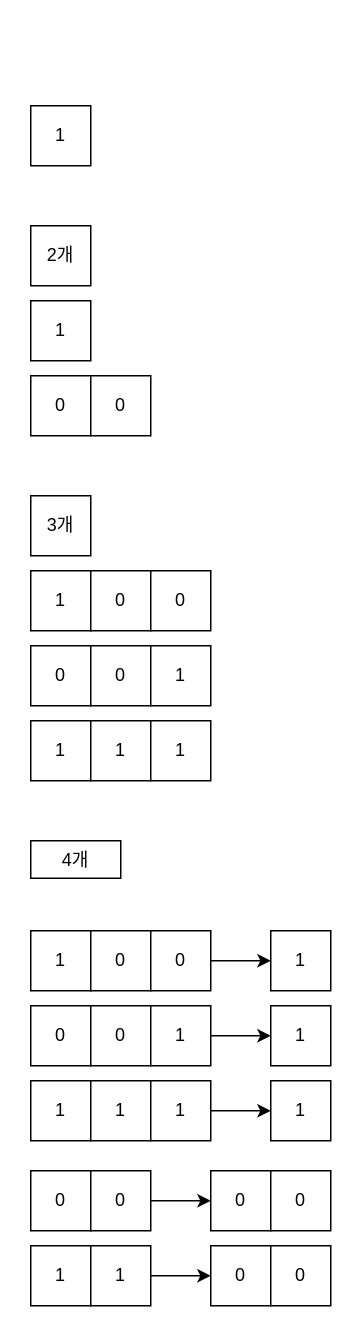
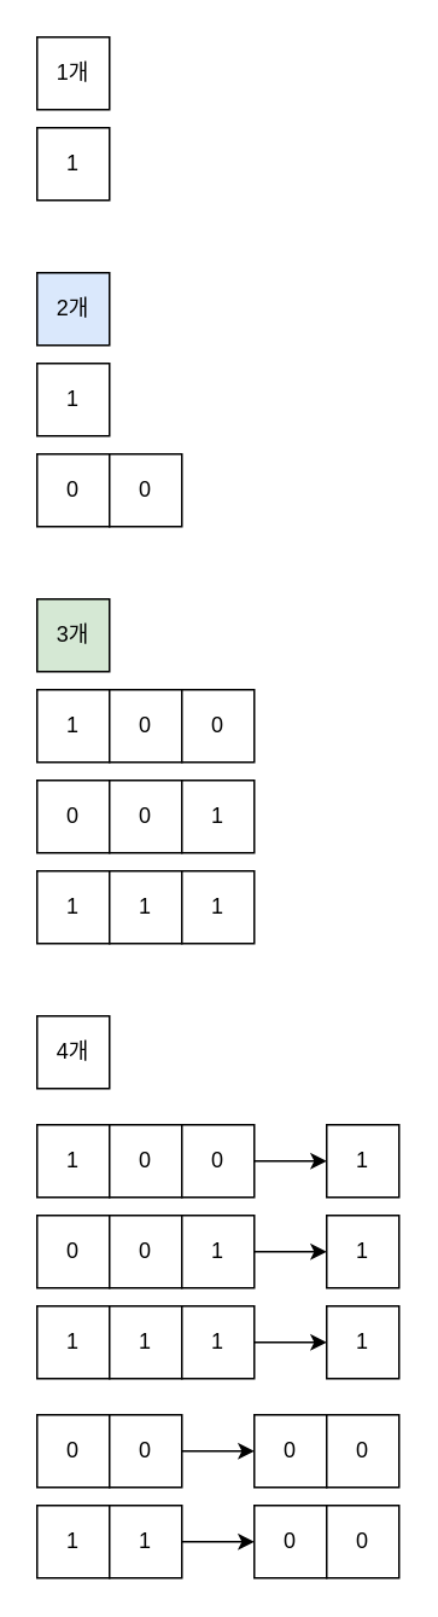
+ <mxCell id="2" value="1개" style="rounded=0;whiteSpace=wrap;html=1;" vertex="1" parent="1"><mxGeometry x="20" y="20" width="40" height="40" as="geometry" /></mxCell>
- <mxCell id="4" value="2개" style="rounded=0;whiteSpace=wrap;html=1;" vertex="1" parent="1"><mxGeometry x="20" y="150" width="40" height="40" as="geometry" /></mxCell>
+ <mxCell id="4" value="2개" style="rounded=0;whiteSpace=wrap;html=1;fillColor=#dae8fc;" vertex="1" parent="1"><mxGeometry x="20" y="150" width="40" height="40" as="geometry" /></mxCell>
- <mxCell id="8" value="3개" style="rounded=0;whiteSpace=wrap;html=1;" vertex="1" parent="1"><mxGeometry x="20" y="330" width="40" height="40" as="geometry" /></mxCell>
+ <mxCell id="8" value="3개" style="rounded=0;whiteSpace=wrap;html=1;fillColor=#d5e8d4;" vertex="1" parent="1"><mxGeometry x="20" y="330" width="40" height="40" as="geometry" /></mxCell>
- <mxCell id="18" value="4개" style="rounded=0;whiteSpace=wrap;html=1;" vertex="1" parent="1"><mxGeometry x="20" y="560" width="60" height="25" as="geometry" /></mxCell>
+ <mxCell id="18" value="4개" style="rounded=0;whiteSpace=wrap;html=1;" vertex="1" parent="1"><mxGeometry x="20" y="560" width="40" height="40" as="geometry" /></mxCell>
